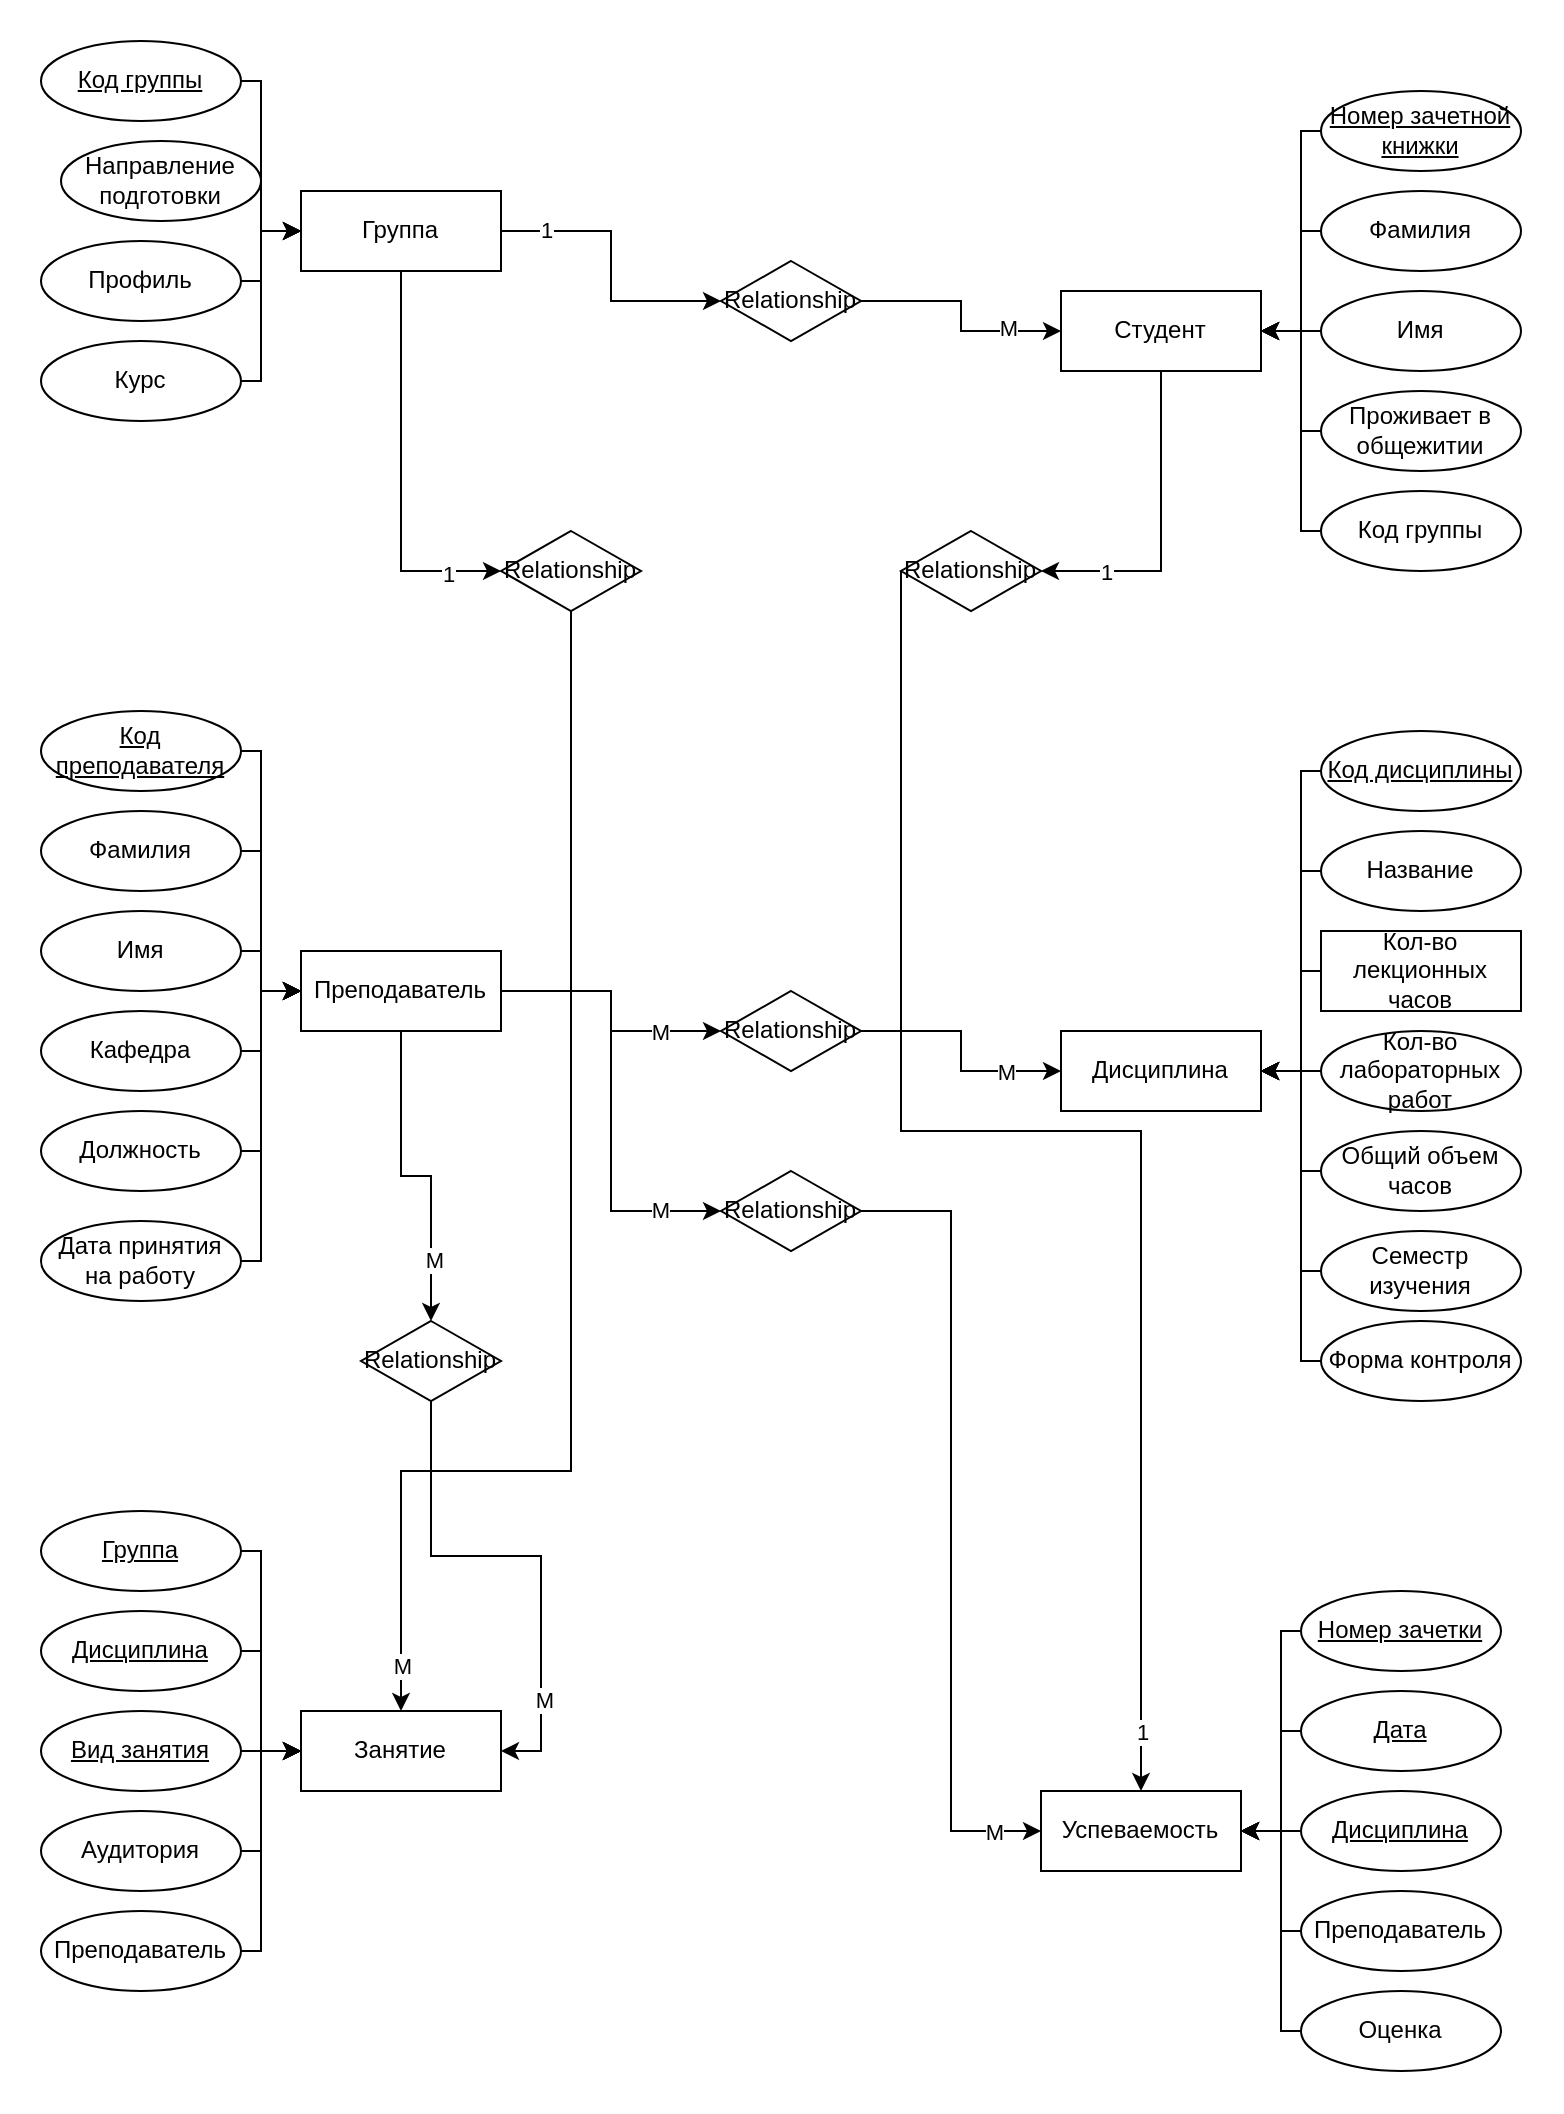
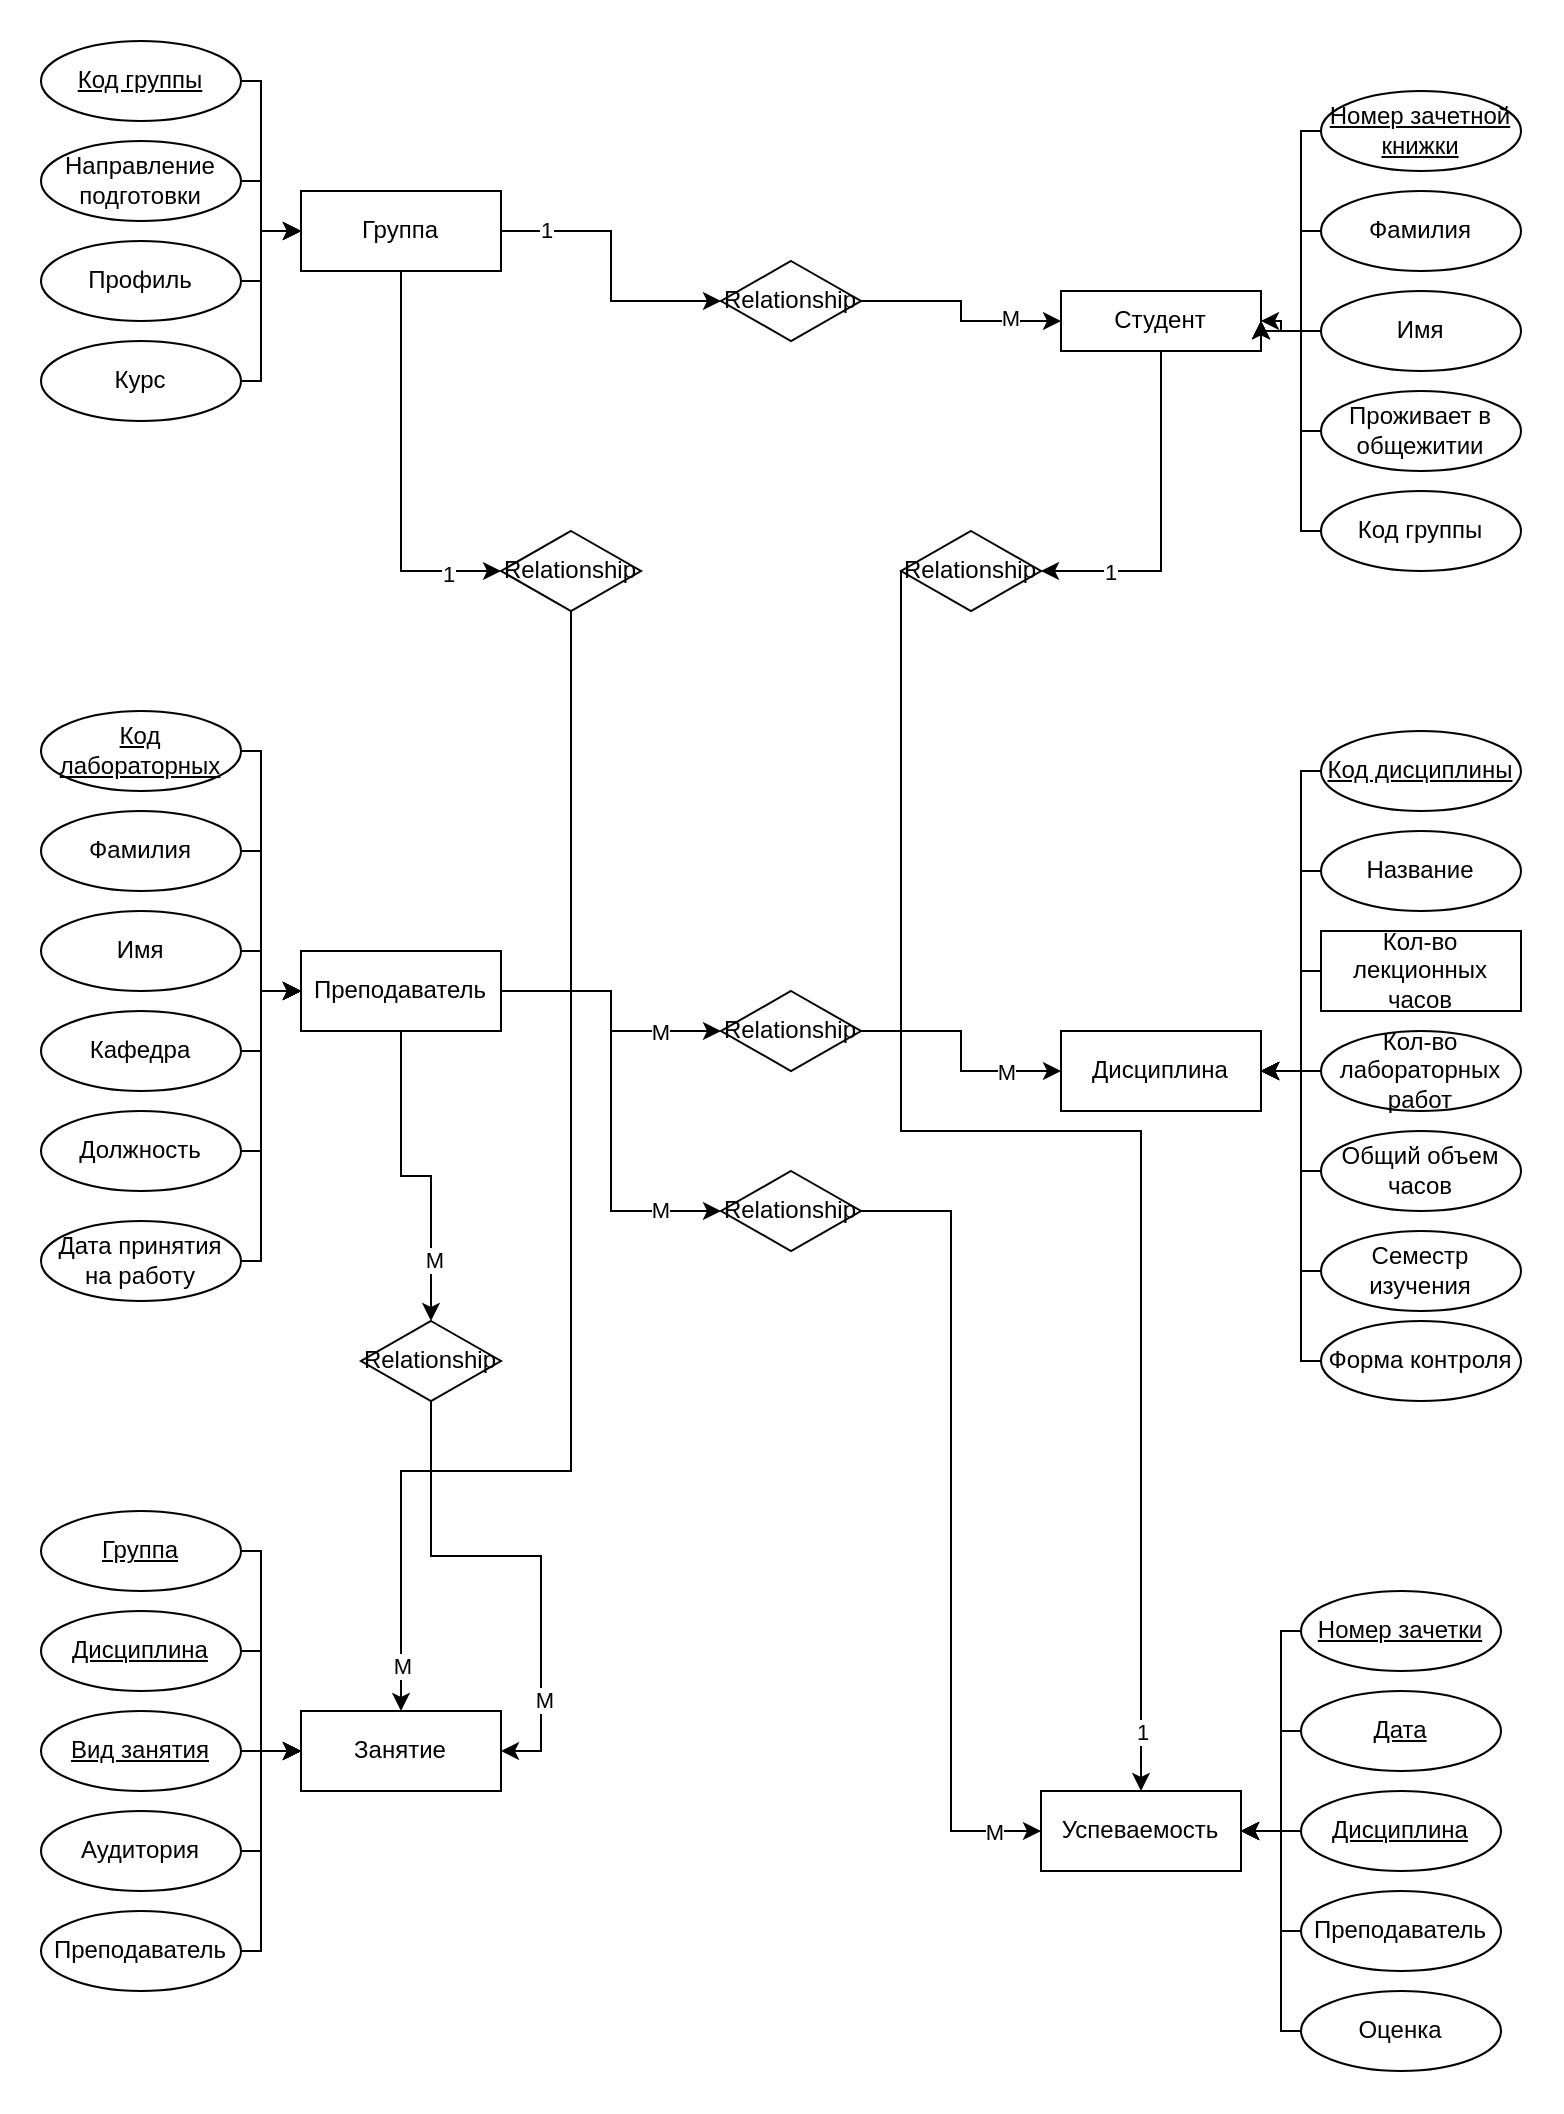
- <mxCell id="10" value="Направление подготовки" style="ellipse;whiteSpace=wrap;html=1;align=center;" vertex="1" parent="1"><mxGeometry x="30" y="70" width="100" height="40" as="geometry" /></mxCell>
+ <mxCell id="10" value="Направление подготовки" style="ellipse;whiteSpace=wrap;html=1;align=center;" vertex="1" parent="1"><mxGeometry x="20" y="70" width="100" height="40" as="geometry" /></mxCell>
- <mxCell id="17" value="Студент" style="whiteSpace=wrap;html=1;align=center;" vertex="1" parent="1"><mxGeometry x="530" y="145" width="100" height="40" as="geometry" /></mxCell>
+ <mxCell id="17" value="Студент" style="whiteSpace=wrap;html=1;align=center;" vertex="1" parent="1"><mxGeometry x="530" y="145" width="100" height="30" as="geometry" /></mxCell>
- <mxCell id="36" value="Код преподавателя" style="ellipse;whiteSpace=wrap;html=1;align=center;fontStyle=4;" vertex="1" parent="1"><mxGeometry x="20" y="355" width="100" height="40" as="geometry" /></mxCell>
+ <mxCell id="36" value="Код лабораторных" style="ellipse;whiteSpace=wrap;html=1;align=center;fontStyle=4;" vertex="1" parent="1"><mxGeometry x="20" y="355" width="100" height="40" as="geometry" /></mxCell>
